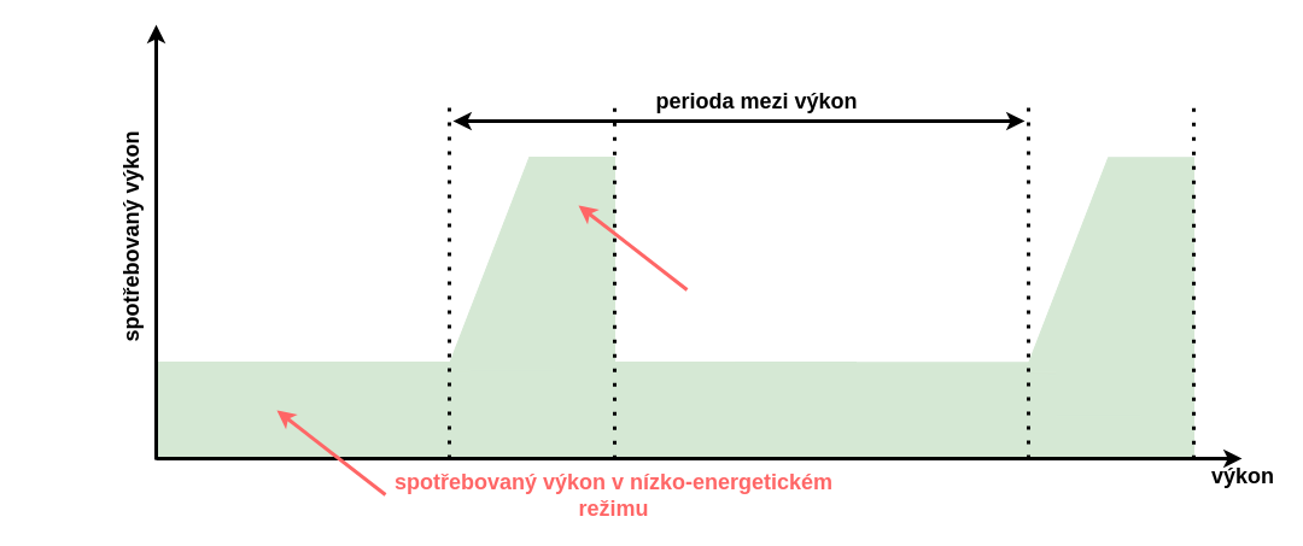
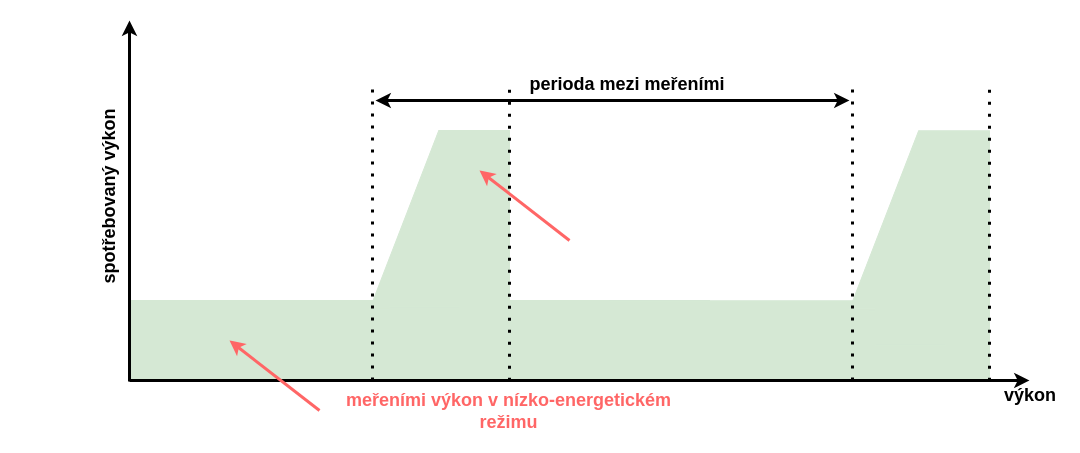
- <mxCell id="13" value="&lt;font style=&quot;font-size: 18px;&quot;&gt;&lt;b style=&quot;&quot;&gt;perioda mezi výkon&lt;/b&gt;&lt;/font&gt;" style="text;html=1;align=center;verticalAlign=middle;whiteSpace=wrap;rounded=0;" parent="1" vertex="1"><mxGeometry x="515" y="69" width="224" height="30" as="geometry" /></mxCell>
+ <mxCell id="13" value="&lt;font style=&quot;font-size: 18px;&quot;&gt;&lt;b style=&quot;&quot;&gt;perioda mezi meřeními&lt;/b&gt;&lt;/font&gt;" style="text;html=1;align=center;verticalAlign=middle;whiteSpace=wrap;rounded=0;" parent="1" vertex="1"><mxGeometry x="515" y="69" width="224" height="30" as="geometry" /></mxCell>
- <mxCell id="20" value="&lt;font style=&quot;color: rgb(255, 102, 102); font-size: 18px;&quot;&gt;&lt;b style=&quot;&quot;&gt;spotřebovaný výkon v nízko-energetickém režimu&lt;/b&gt;&lt;/font&gt;" style="text;html=1;align=center;verticalAlign=middle;whiteSpace=wrap;rounded=0;" parent="1" vertex="1"><mxGeometry x="319" y="391" width="379" height="40" as="geometry" /></mxCell>
+ <mxCell id="20" value="&lt;font style=&quot;color: rgb(255, 102, 102); font-size: 18px;&quot;&gt;&lt;b style=&quot;&quot;&gt;meřeními výkon v nízko-energetickém režimu&lt;/b&gt;&lt;/font&gt;" style="text;html=1;align=center;verticalAlign=middle;whiteSpace=wrap;rounded=0;" parent="1" vertex="1"><mxGeometry x="319" y="391" width="379" height="40" as="geometry" /></mxCell>
